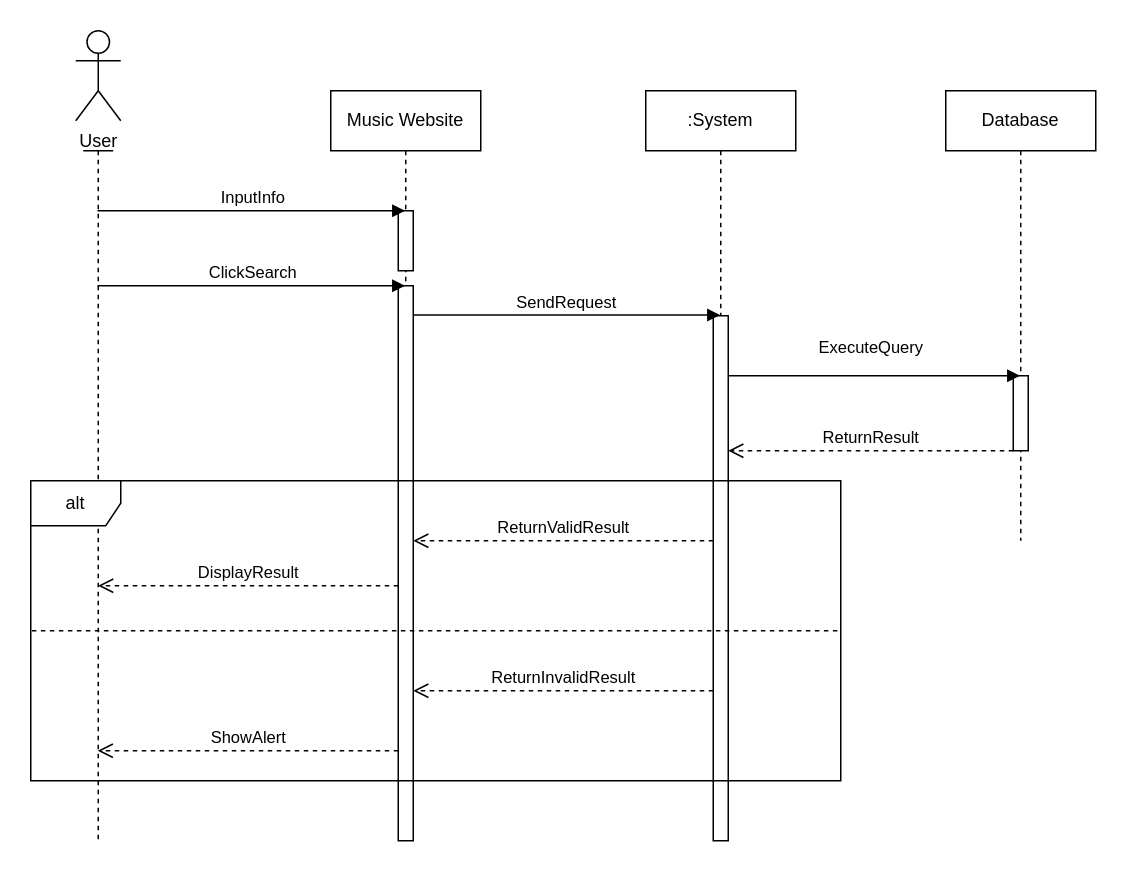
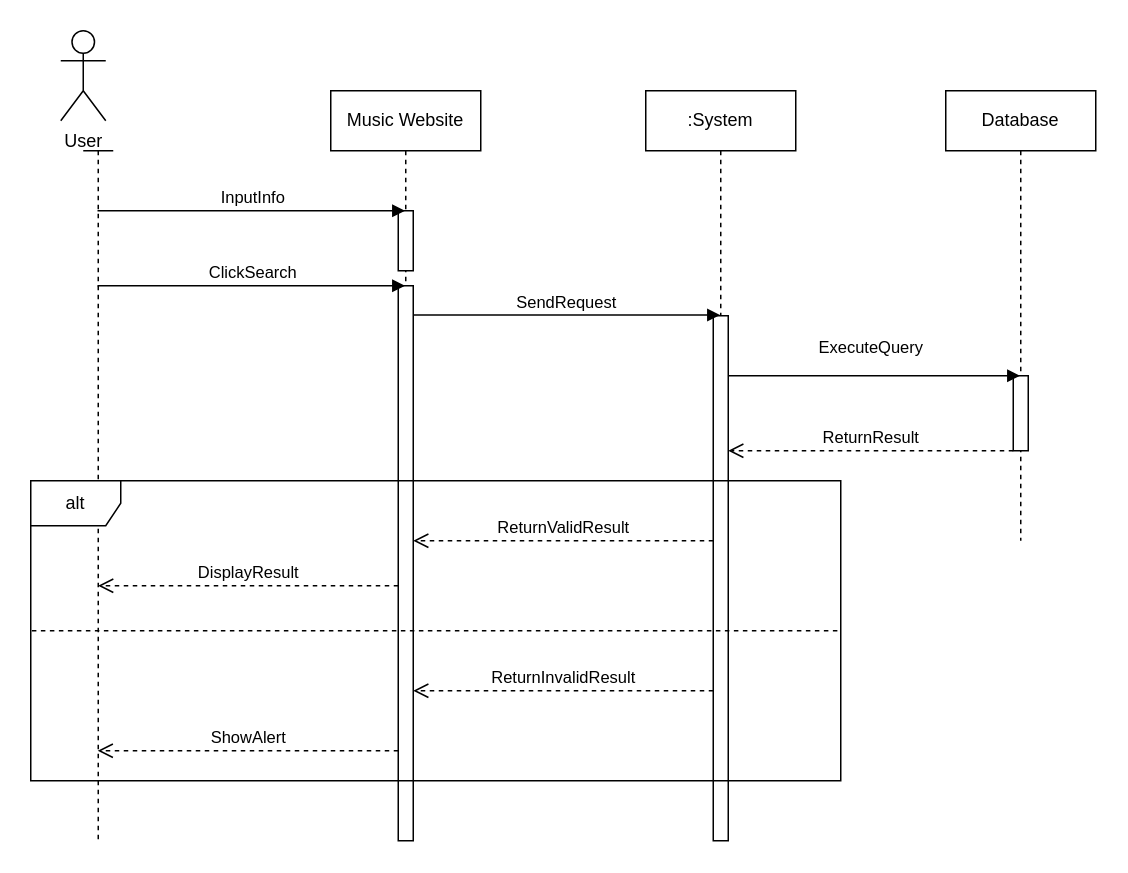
- <mxCell id="2" value="User" style="shape=umlActor;verticalLabelPosition=bottom;verticalAlign=top;html=1;" vertex="1" parent="1"><mxGeometry x="50" y="20" width="30" height="60" as="geometry" /></mxCell>
+ <mxCell id="2" value="User" style="shape=umlActor;verticalLabelPosition=bottom;verticalAlign=top;html=1;" vertex="1" parent="1"><mxGeometry x="40" y="20" width="30" height="60" as="geometry" /></mxCell>
